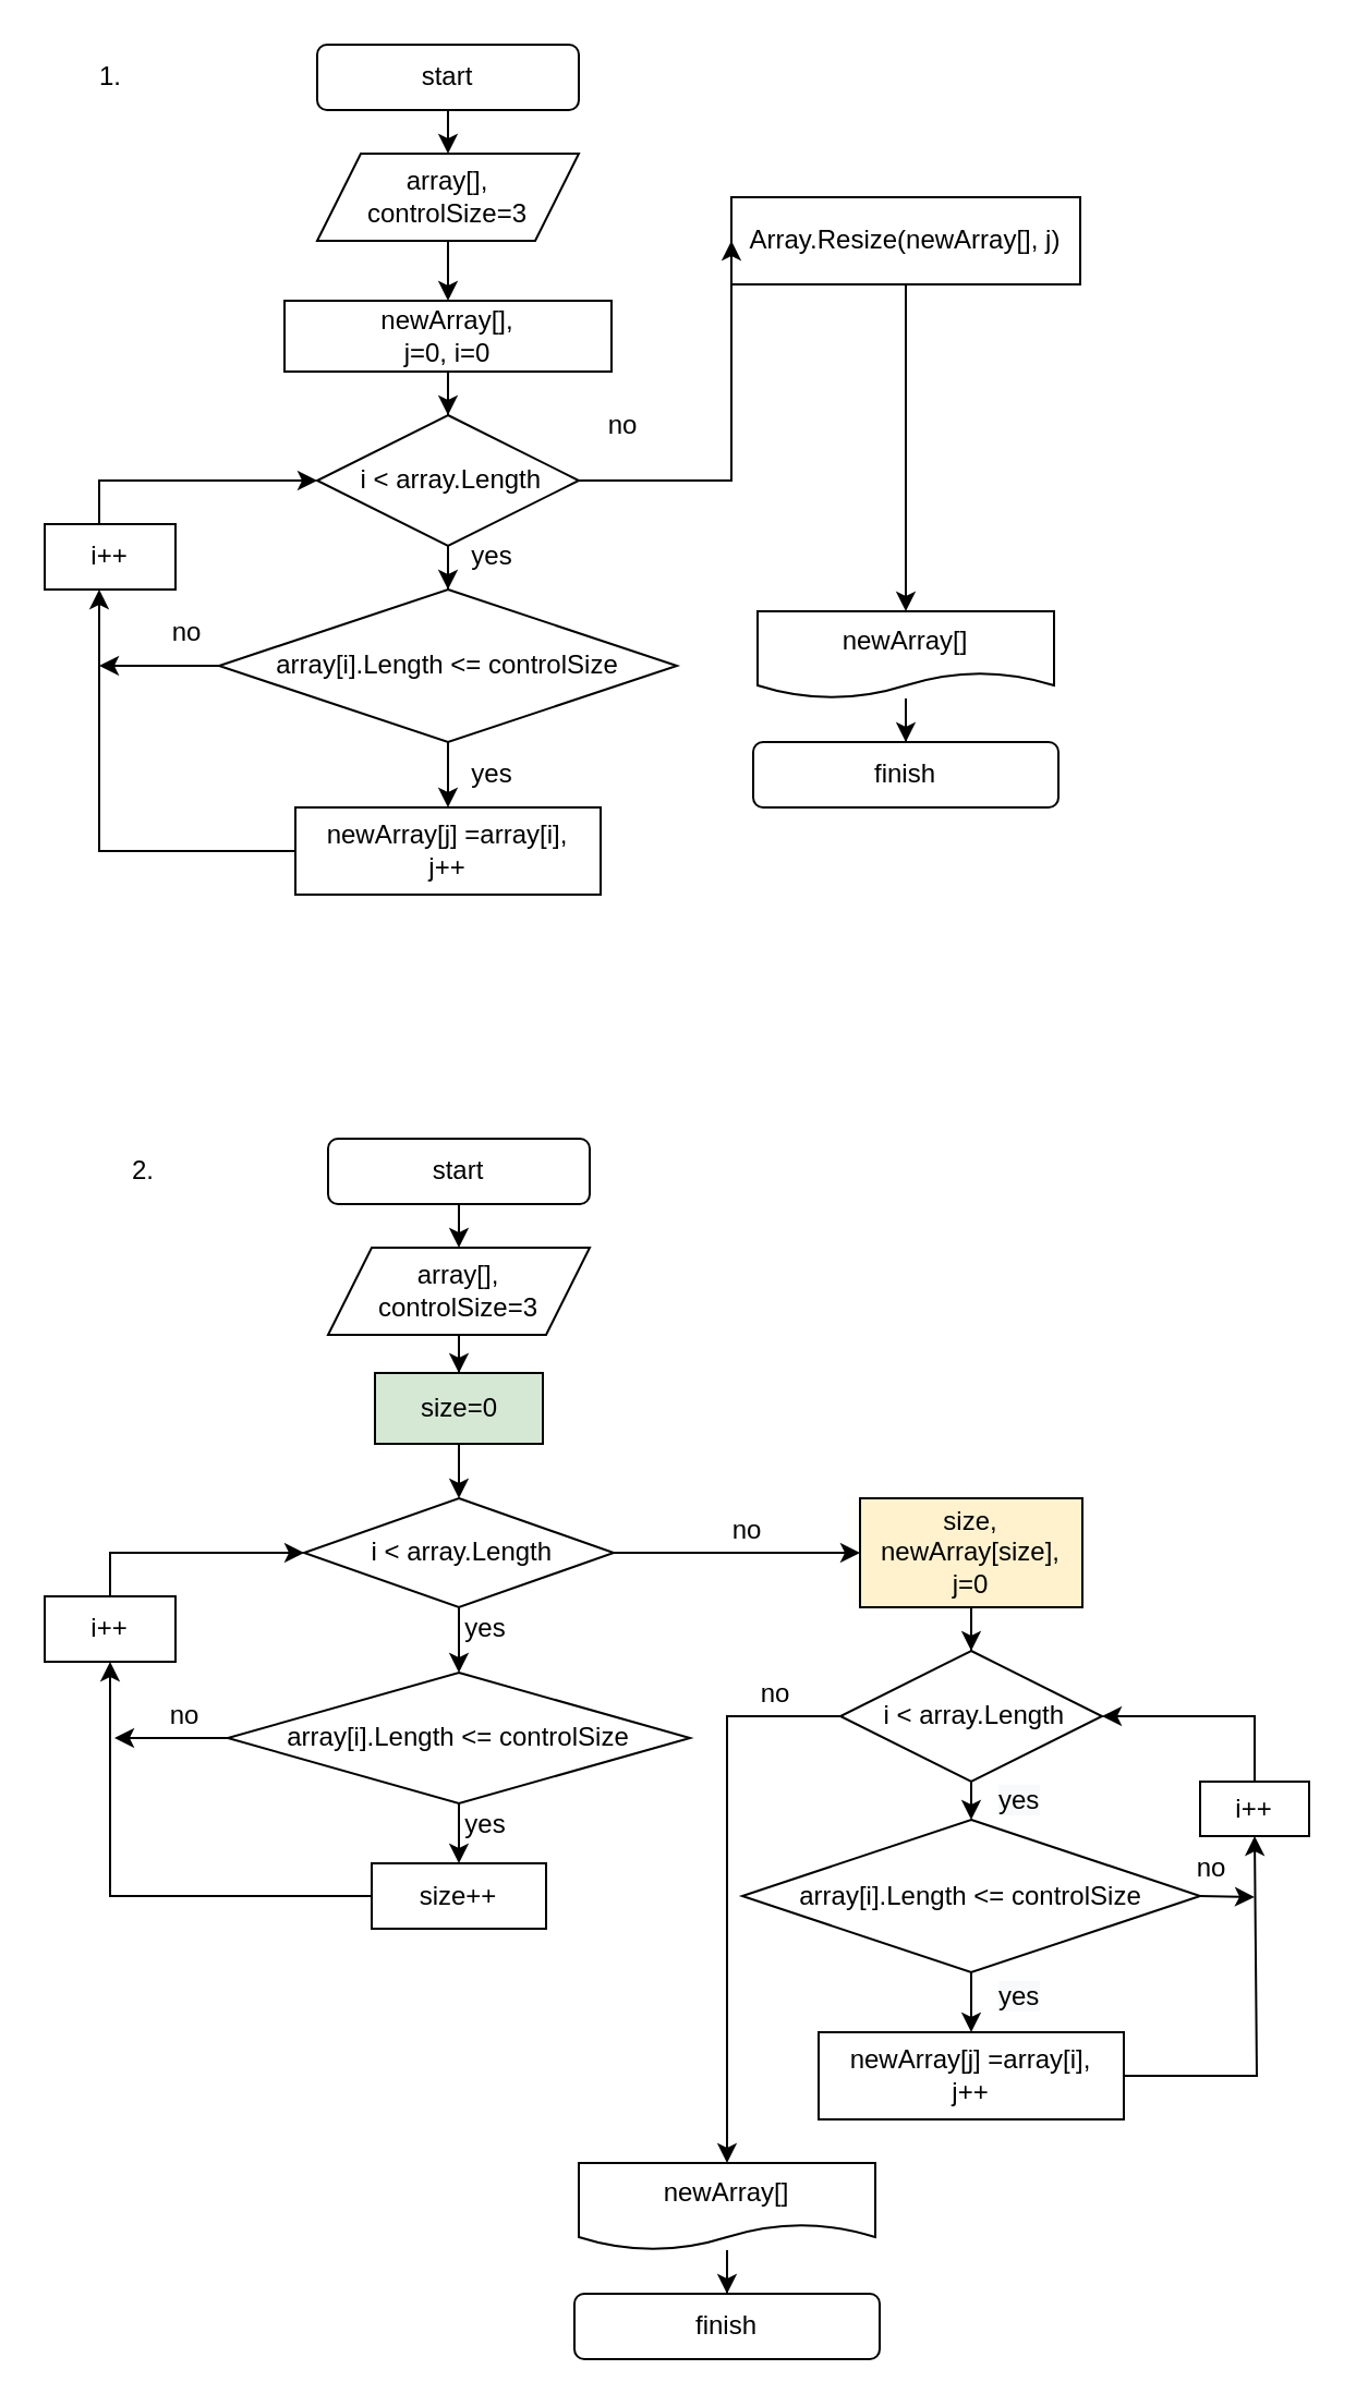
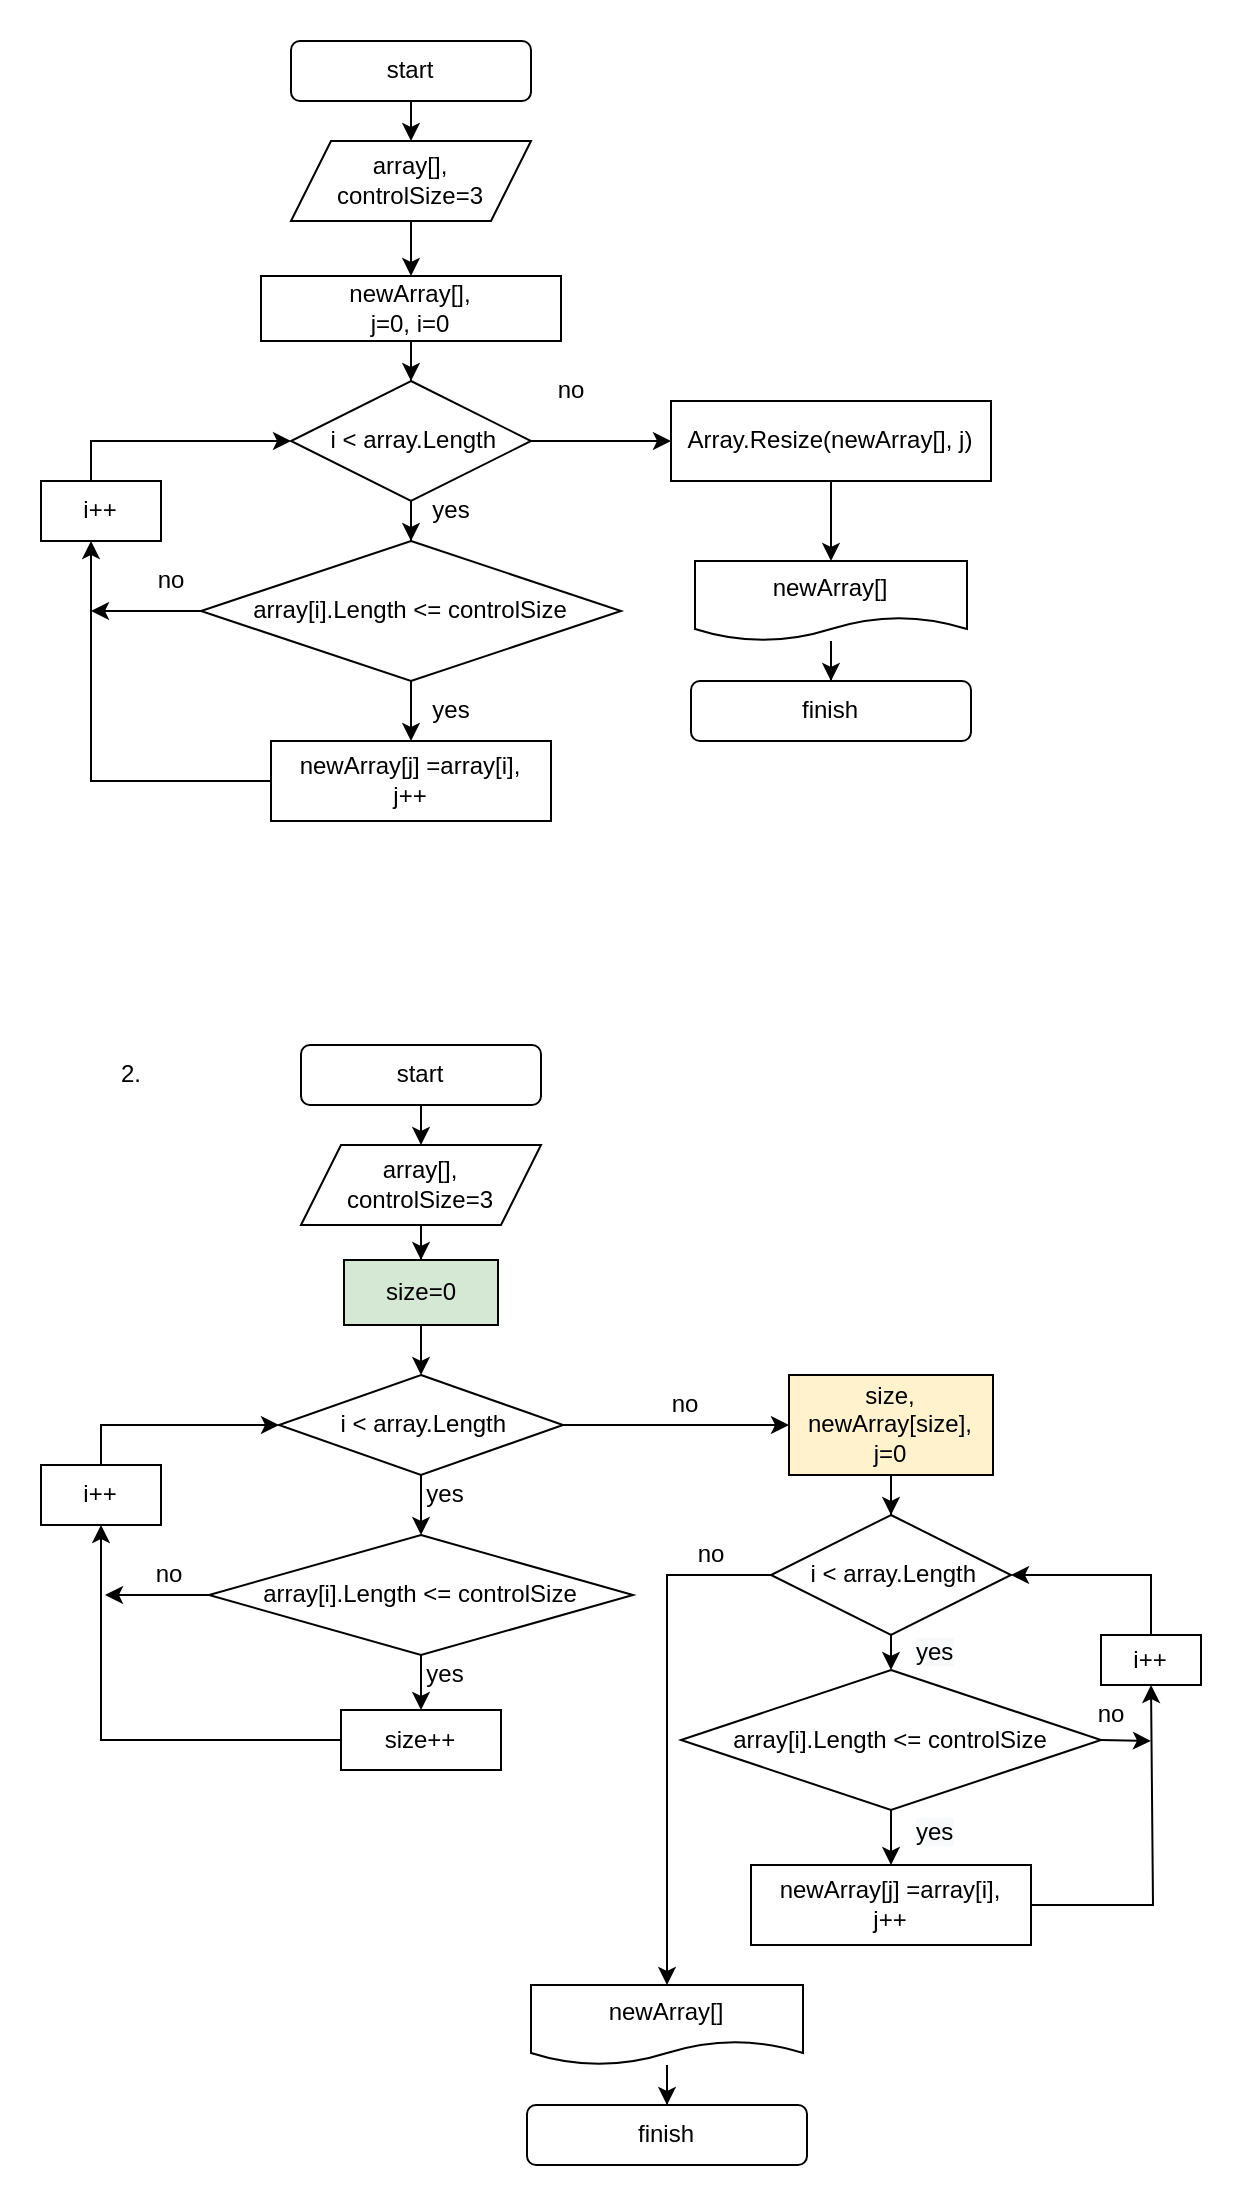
- <mxCell id="2" value="1." style="text;html=1;align=center;verticalAlign=middle;resizable=0;points=[];autosize=1;strokeColor=none;fillColor=none;" vertex="1" parent="1"><mxGeometry x="35" y="20" width="30" height="30" as="geometry" /></mxCell>
- <mxCell id="50" value="Array.Resize(newArray[], j)" style="rounded=0;whiteSpace=wrap;html=1;labelBackgroundColor=none;fontColor=#000000;fillColor=none;" vertex="1" parent="1"><mxGeometry x="335" y="90" width="160" height="40" as="geometry" /></mxCell>
+ <mxCell id="50" value="Array.Resize(newArray[], j)" style="rounded=0;whiteSpace=wrap;html=1;labelBackgroundColor=none;fontColor=#000000;fillColor=none;" vertex="1" parent="1"><mxGeometry x="335" y="200" width="160" height="40" as="geometry" /></mxCell>
